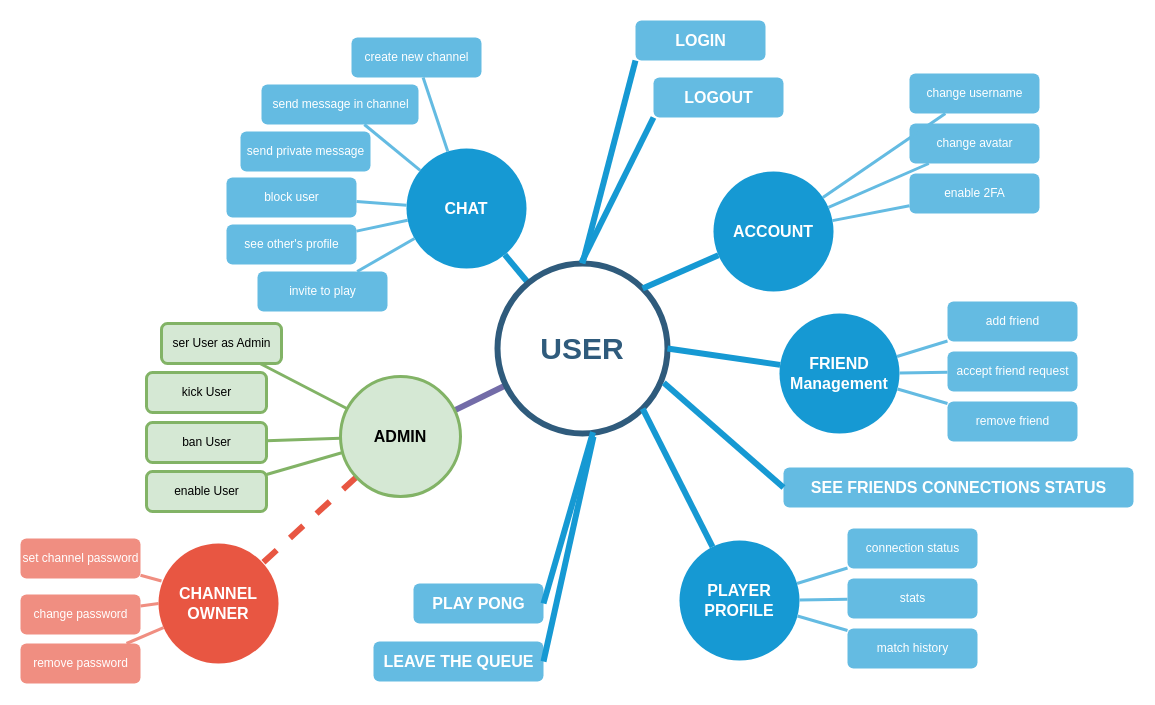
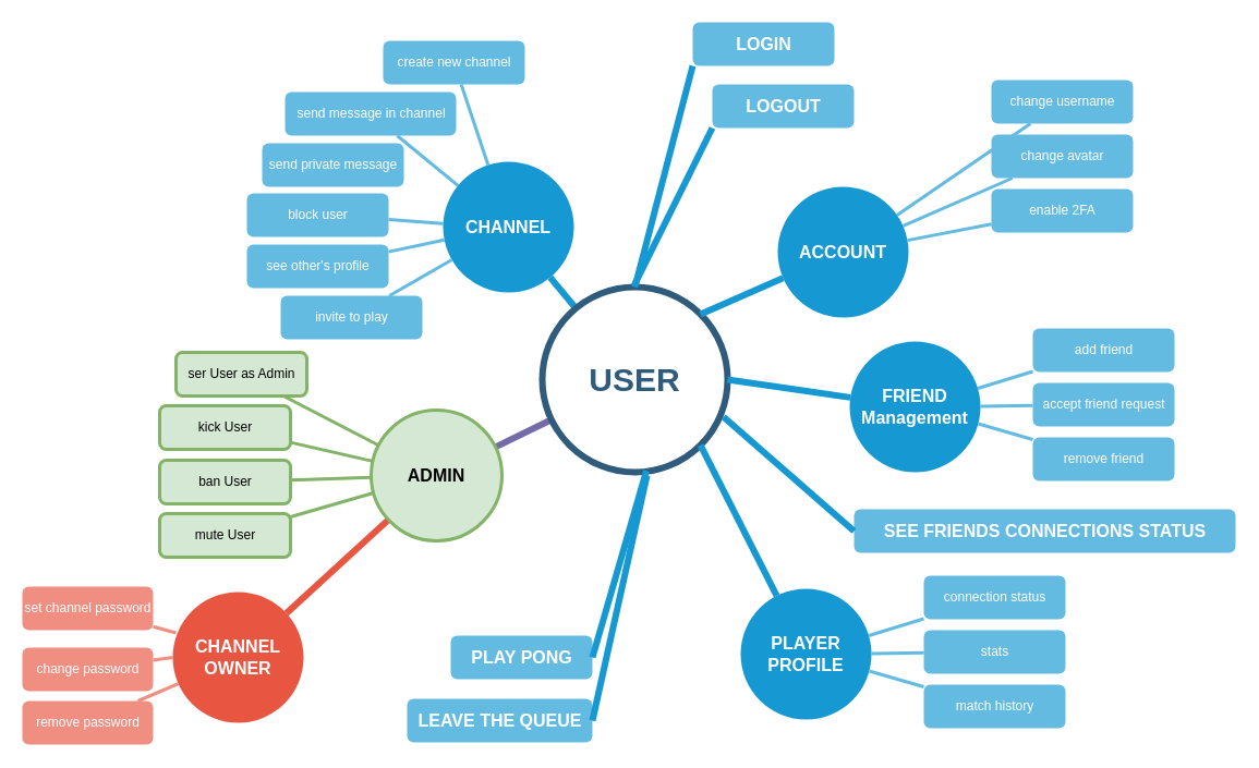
- <mxCell id="2" value="CHAT" style="ellipse;whiteSpace=wrap;html=1;shadow=0;fontFamily=Helvetica;fontSize=16;fontColor=#FFFFFF;align=center;strokeWidth=3;fillColor=#1699D3;strokeColor=none;fontStyle=1" parent="1" vertex="1"><mxGeometry x="406" y="148" width="120" height="120" as="geometry" /></mxCell>
+ <mxCell id="2" value="CHANNEL" style="ellipse;whiteSpace=wrap;html=1;shadow=0;fontFamily=Helvetica;fontSize=16;fontColor=#FFFFFF;align=center;strokeWidth=3;fillColor=#1699D3;strokeColor=none;fontStyle=1" parent="1" vertex="1"><mxGeometry x="406" y="148" width="120" height="120" as="geometry" /></mxCell>
+ <mxCell id="31" value="" style="edgeStyle=none;endArrow=none;strokeWidth=3;strokeColor=#82b366;html=1;fillColor=#d5e8d4;" parent="1" source="25" target="27" edge="1"><mxGeometry x="-1498" y="-303.5" width="100" height="100" as="geometry"><mxPoint x="-1604" y="-571" as="sourcePoint" /><mxPoint x="-1504" y="-671" as="targetPoint" /></mxGeometry></mxCell>
- <mxCell id="28" value="enable User" style="rounded=1;fillColor=#d5e8d4;strokeColor=#82b366;strokeWidth=3;shadow=0;html=1;" parent="1" vertex="1"><mxGeometry x="146" y="471" width="120" height="40" as="geometry" /></mxCell>
+ <mxCell id="28" value="mute User" style="rounded=1;fillColor=#d5e8d4;strokeColor=#82b366;strokeWidth=3;shadow=0;html=1;" parent="1" vertex="1"><mxGeometry x="146" y="471" width="120" height="40" as="geometry" /></mxCell>
- <mxCell id="6" value="" style="edgeStyle=none;endArrow=none;strokeWidth=6;strokeColor=#E85642;html=1;dashed=1;" parent="1" source="25" target="3" edge="1"><mxGeometry x="181" y="226.5" width="100" height="100" as="geometry"><mxPoint x="-157" y="-133.5" as="sourcePoint" /><mxPoint x="-57" y="-233.5" as="targetPoint" /></mxGeometry></mxCell>
+ <mxCell id="6" value="" style="edgeStyle=none;endArrow=none;strokeWidth=6;strokeColor=#E85642;html=1;" parent="1" source="25" target="3" edge="1"><mxGeometry x="181" y="226.5" width="100" height="100" as="geometry"><mxPoint x="-157" y="-133.5" as="sourcePoint" /><mxPoint x="-57" y="-233.5" as="targetPoint" /></mxGeometry></mxCell>
